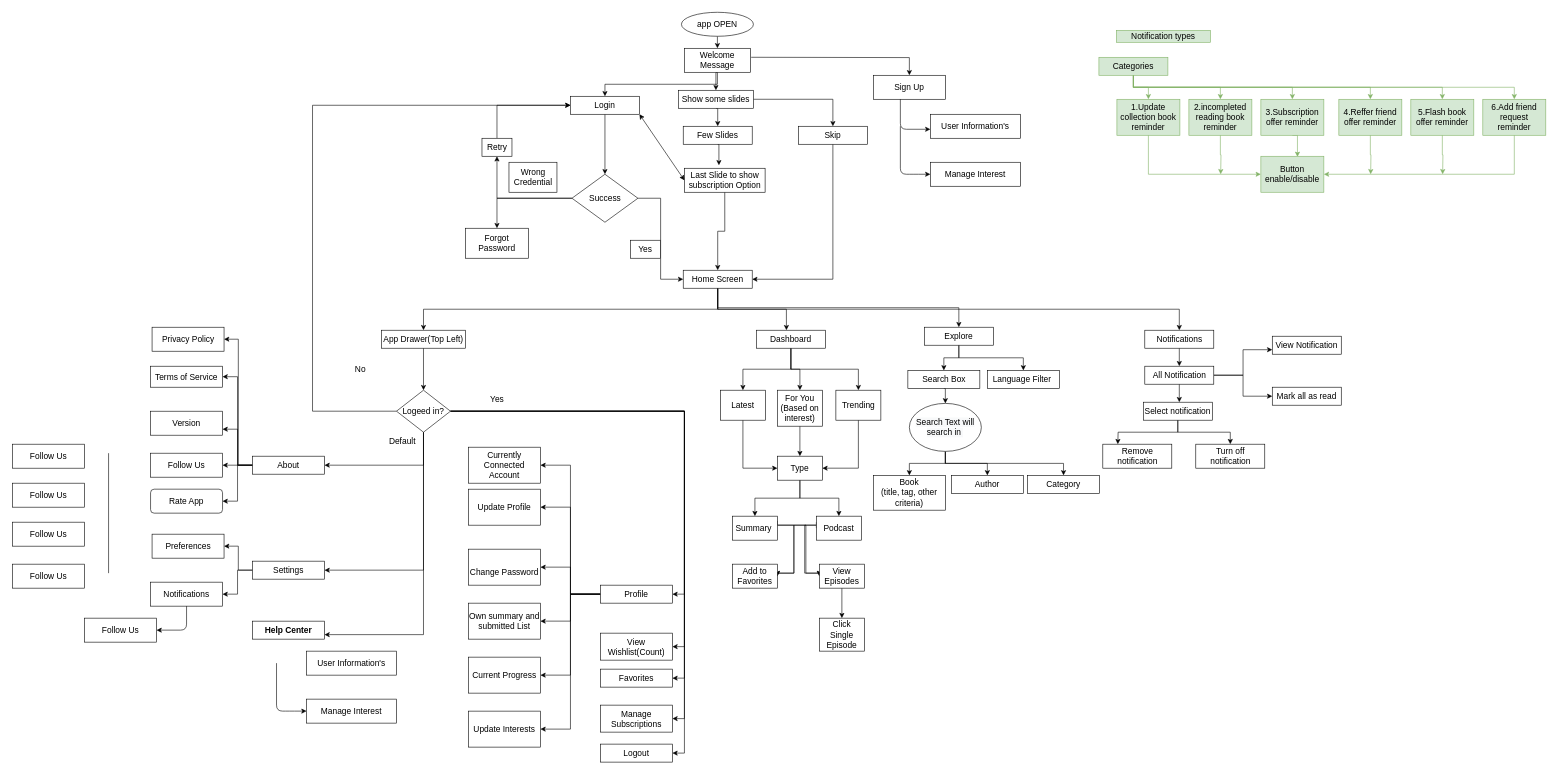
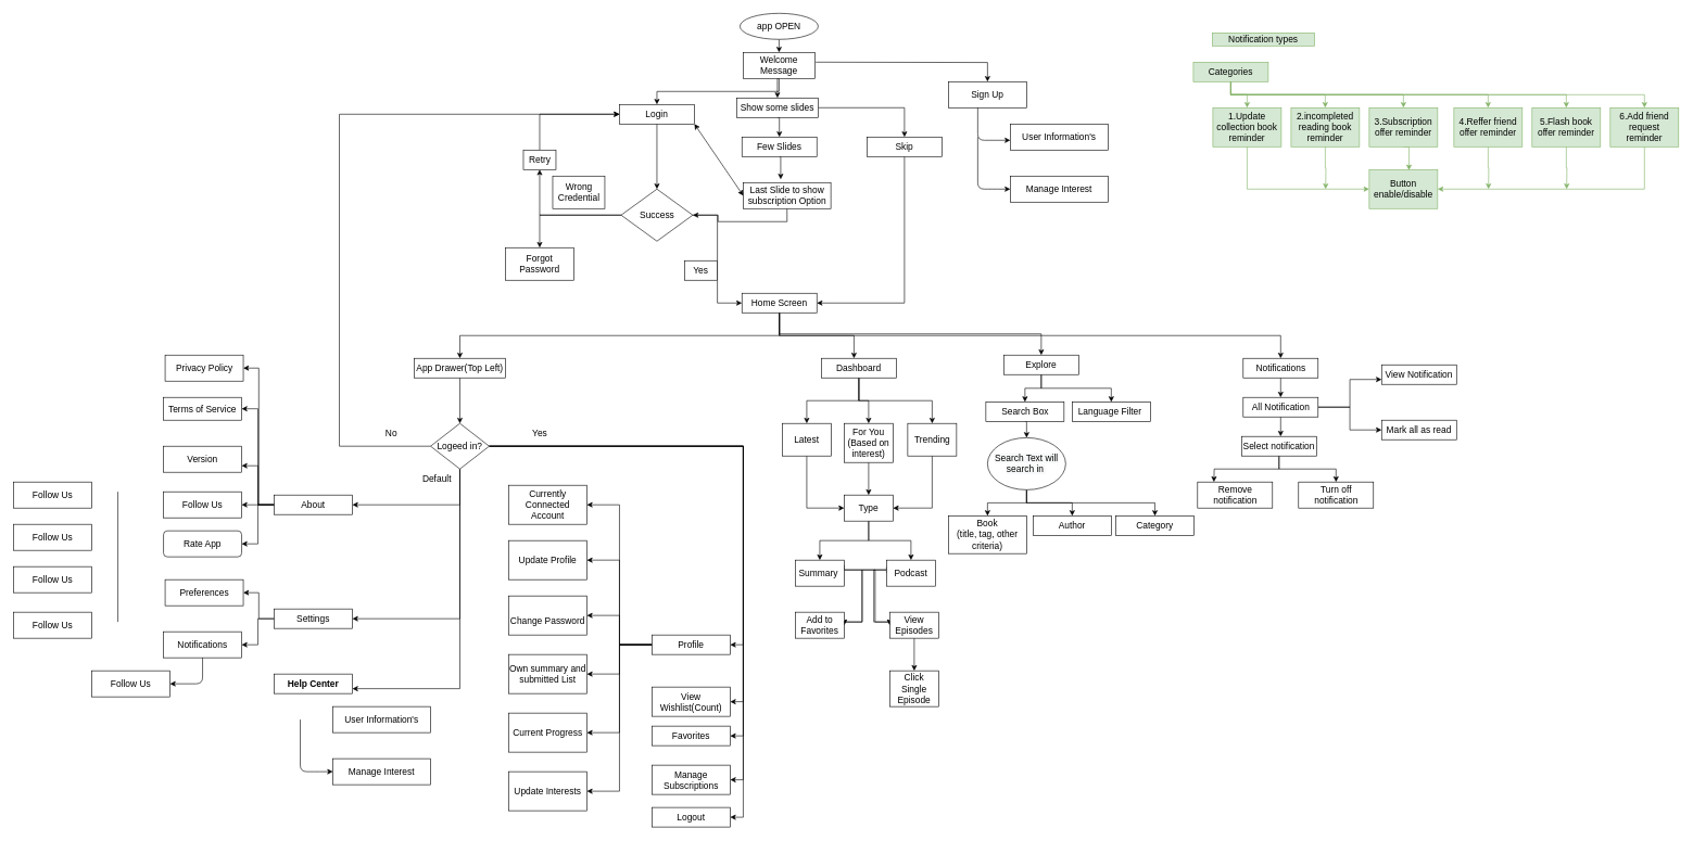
- <mxCell id="41" style="edgeStyle=orthogonalEdgeStyle;rounded=0;orthogonalLoop=1;jettySize=auto;html=1;exitX=0.5;exitY=1;exitDx=0;exitDy=0;entryX=0.5;entryY=0;entryDx=0;entryDy=0;fontSize=14;labelBorderColor=none;" parent="1" source="42" target="24" edge="1"><mxGeometry relative="1" as="geometry" /></mxCell>
+ <mxCell id="41" style="edgeStyle=orthogonalEdgeStyle;rounded=0;orthogonalLoop=1;jettySize=auto;html=1;exitX=0.5;exitY=1;exitDx=0;exitDy=0;fontSize=14;labelBorderColor=none;" parent="1" source="42" target="19" edge="1"><mxGeometry relative="1" as="geometry" /></mxCell>
- <mxCell id="136" value="No" style="text;html=1;strokeColor=none;fillColor=none;align=center;verticalAlign=middle;whiteSpace=wrap;rounded=0;fontSize=14;labelBorderColor=none;" parent="1" vertex="1"><mxGeometry x="580" y="605" width="40" height="20" as="geometry" /></mxCell>
+ <mxCell id="136" value="No" style="text;html=1;strokeColor=none;fillColor=none;align=center;verticalAlign=middle;whiteSpace=wrap;rounded=0;fontSize=14;labelBorderColor=none;" parent="1" vertex="1"><mxGeometry x="580" y="655" width="40" height="20" as="geometry" /></mxCell>
- <mxCell id="107" value="&lt;span style=&quot;font-family: arial; background-color: transparent; vertical-align: baseline; font-size: 14px;&quot; id=&quot;docs-internal-guid-409847eb-7fff-2cc2-aeb9-99d91bac9836&quot;&gt;&lt;font style=&quot;font-size: 14px;&quot;&gt;Update Profile&lt;/font&gt;&lt;/span&gt;" style="rounded=0;whiteSpace=wrap;html=1;fontSize=14;labelBorderColor=none;" parent="1" vertex="1"><mxGeometry x="780" y="815" width="120" height="60" as="geometry" /></mxCell>
+ <mxCell id="107" value="&lt;span style=&quot;font-family: arial; background-color: transparent; vertical-align: baseline; font-size: 14px;&quot; id=&quot;docs-internal-guid-409847eb-7fff-2cc2-aeb9-99d91bac9836&quot;&gt;&lt;font style=&quot;font-size: 14px;&quot;&gt;Update Profile&lt;/font&gt;&lt;/span&gt;" style="rounded=0;whiteSpace=wrap;html=1;fontSize=14;labelBorderColor=none;" parent="1" vertex="1"><mxGeometry x="780" y="830" width="120" height="60" as="geometry" /></mxCell>
